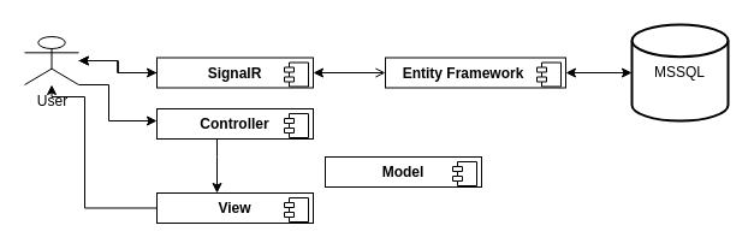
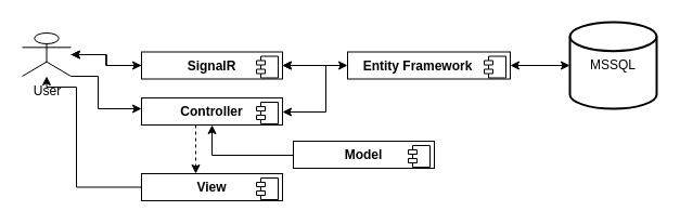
- <mxCell id="11" style="edgeStyle=orthogonalEdgeStyle;rounded=0;orthogonalLoop=1;jettySize=auto;html=1;startArrow=classic;startFill=1;endArrow=open;" edge="1" parent="1" source="8" target="21"><mxGeometry relative="1" as="geometry" /></mxCell>
+ <mxCell id="11" style="edgeStyle=orthogonalEdgeStyle;rounded=0;orthogonalLoop=1;jettySize=auto;html=1;startArrow=classic;startFill=1;" edge="1" parent="1" source="8" target="21"><mxGeometry relative="1" as="geometry" /></mxCell>
+ <mxCell id="7" style="edgeStyle=orthogonalEdgeStyle;rounded=0;orthogonalLoop=1;jettySize=auto;html=1;startArrow=classic;startFill=1;" edge="1" parent="1" source="8" target="14"><mxGeometry relative="1" as="geometry"><mxPoint x="320" y="110" as="targetPoint" /><Array as="points"><mxPoint x="300" y="60" /><mxPoint x="300" y="103" /></Array></mxGeometry></mxCell>
- <mxCell id="13" style="edgeStyle=orthogonalEdgeStyle;rounded=0;orthogonalLoop=1;jettySize=auto;html=1;startArrow=none;startFill=0;endArrow=classic;endFill=1;" edge="1" parent="1" source="14" target="19"><mxGeometry relative="1" as="geometry"><Array as="points"><mxPoint x="180" y="130" /><mxPoint x="180" y="130" /></Array></mxGeometry></mxCell>
+ <mxCell id="13" style="edgeStyle=orthogonalEdgeStyle;rounded=0;orthogonalLoop=1;jettySize=auto;html=1;startArrow=none;startFill=0;endArrow=classic;endFill=1;dashed=1;" edge="1" parent="1" source="14" target="19"><mxGeometry relative="1" as="geometry"><Array as="points"><mxPoint x="180" y="130" /><mxPoint x="180" y="130" /></Array></mxGeometry></mxCell>
+ <mxCell id="12" style="edgeStyle=orthogonalEdgeStyle;rounded=0;orthogonalLoop=1;jettySize=auto;html=1;startArrow=classic;startFill=1;endArrow=none;endFill=0;" edge="1" parent="1" source="14" target="16"><mxGeometry relative="1" as="geometry"><Array as="points"><mxPoint x="195" y="143" /></Array></mxGeometry></mxCell>
